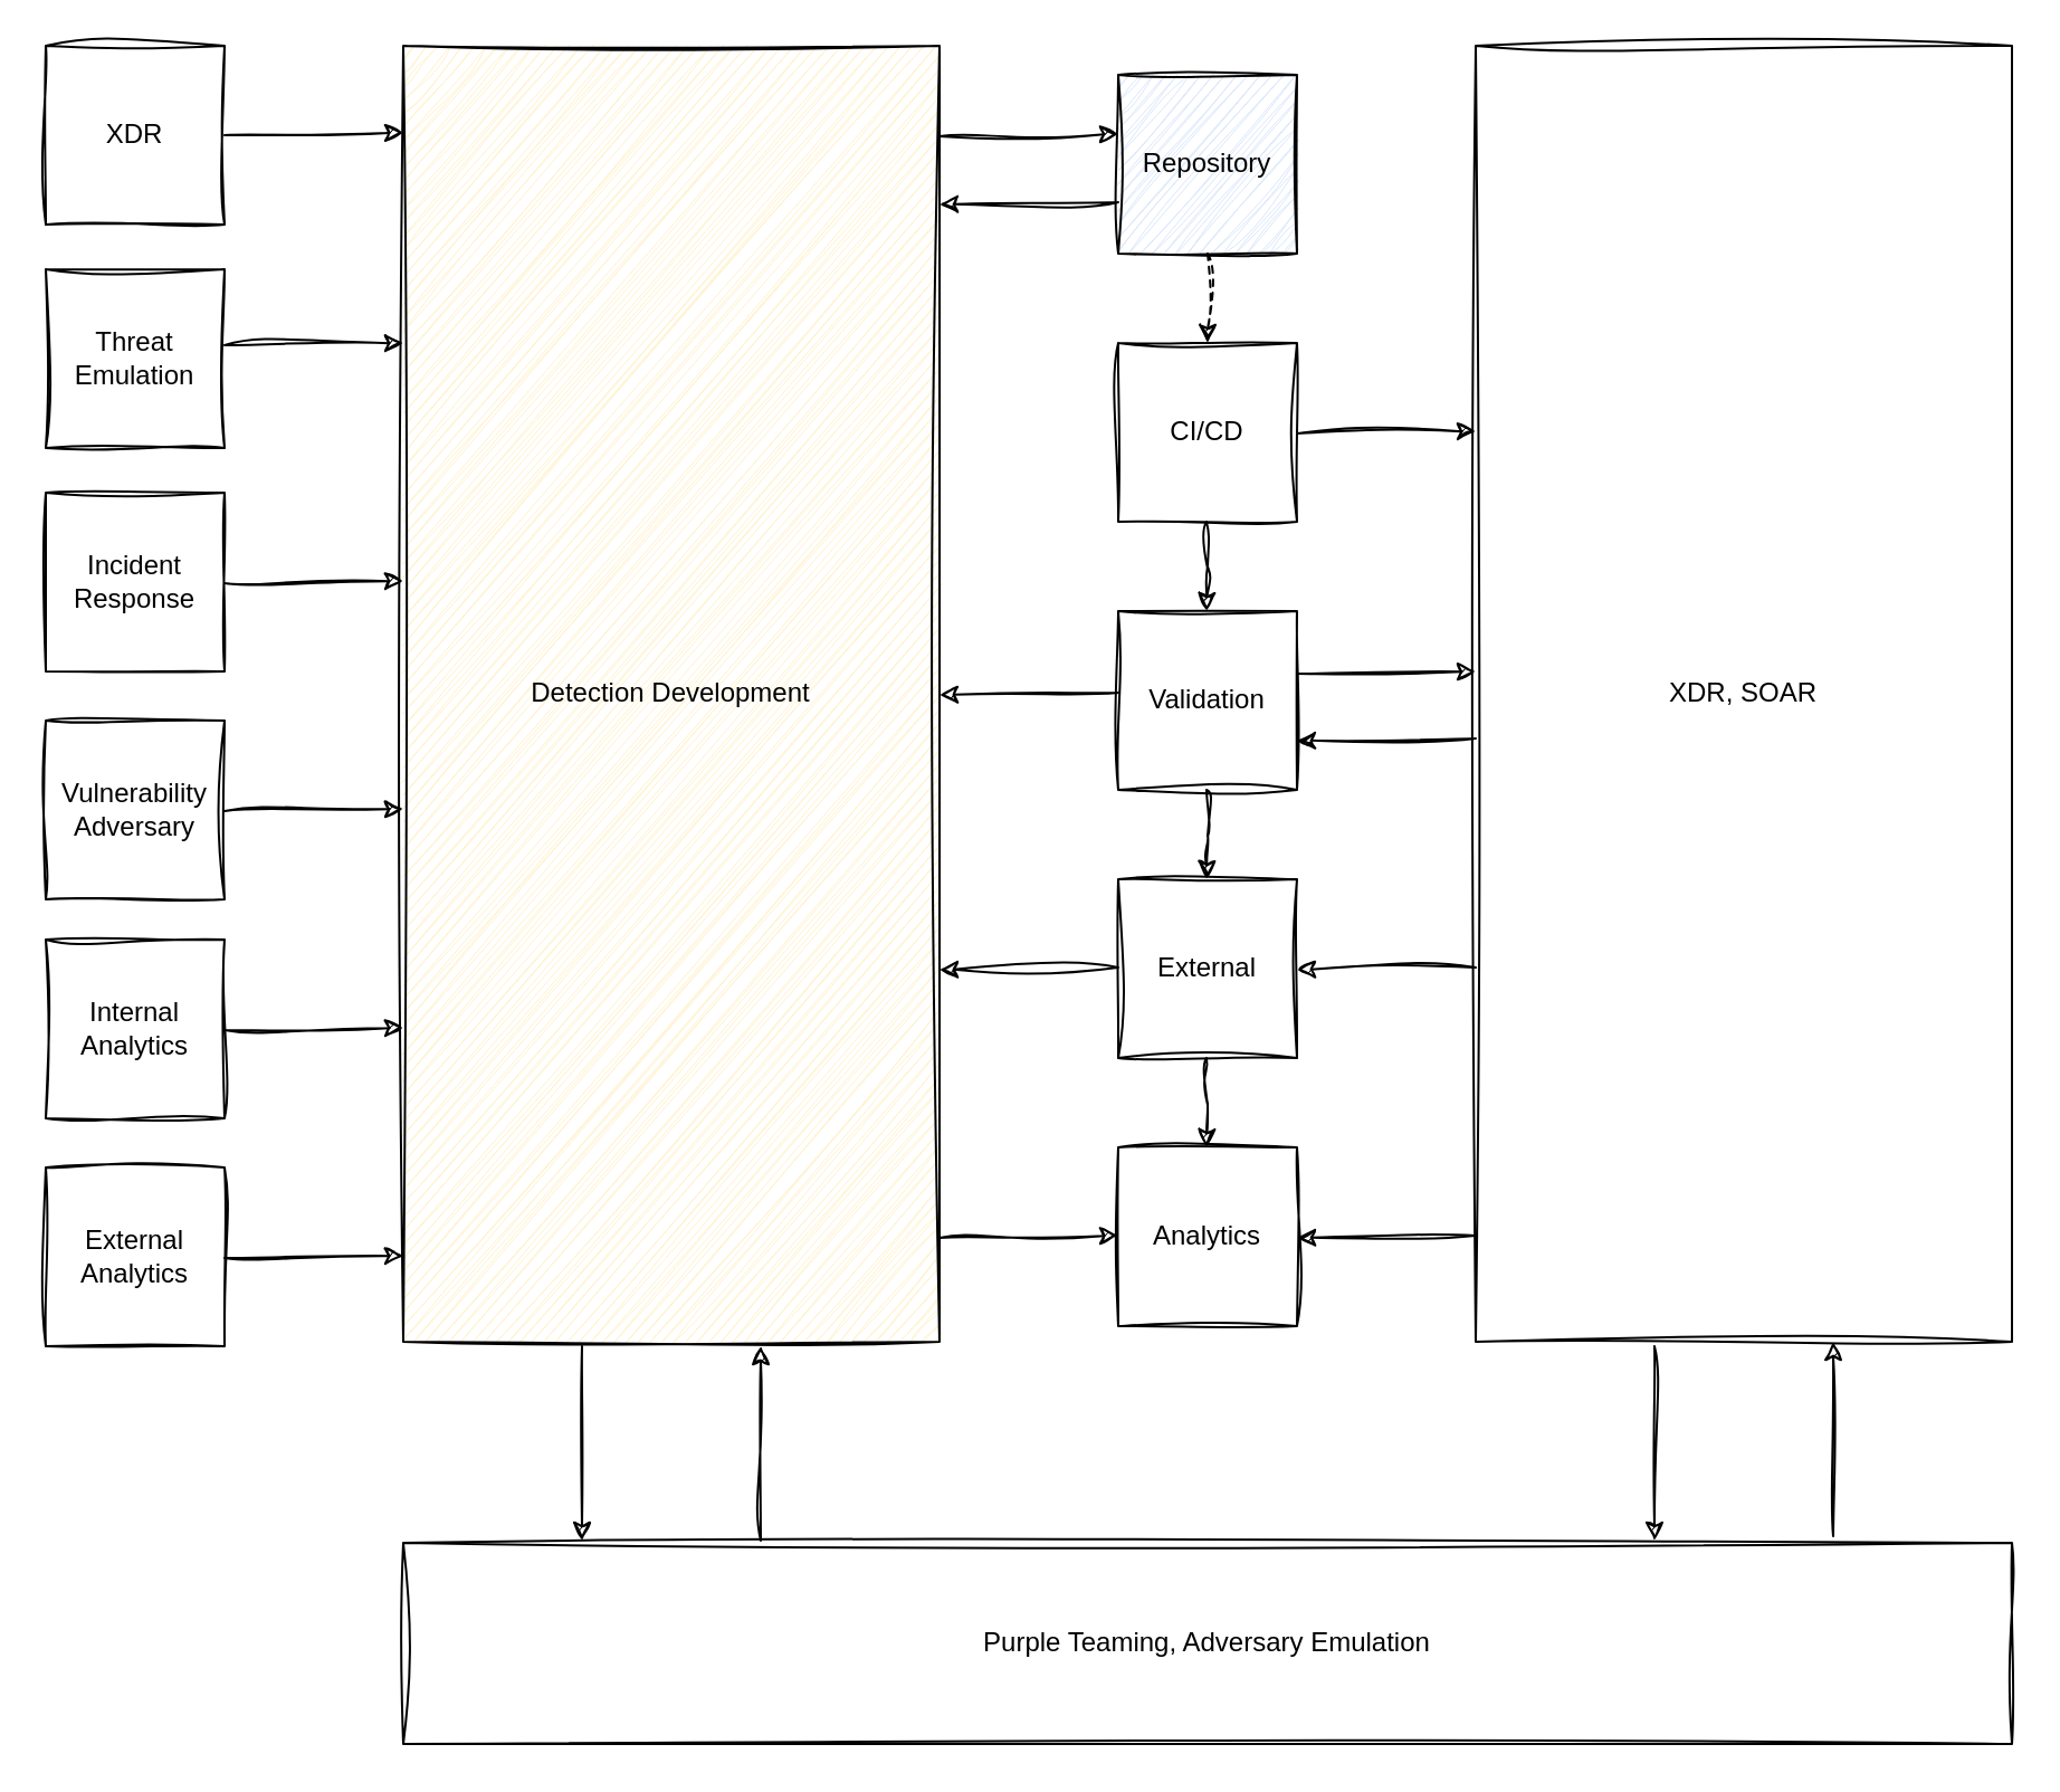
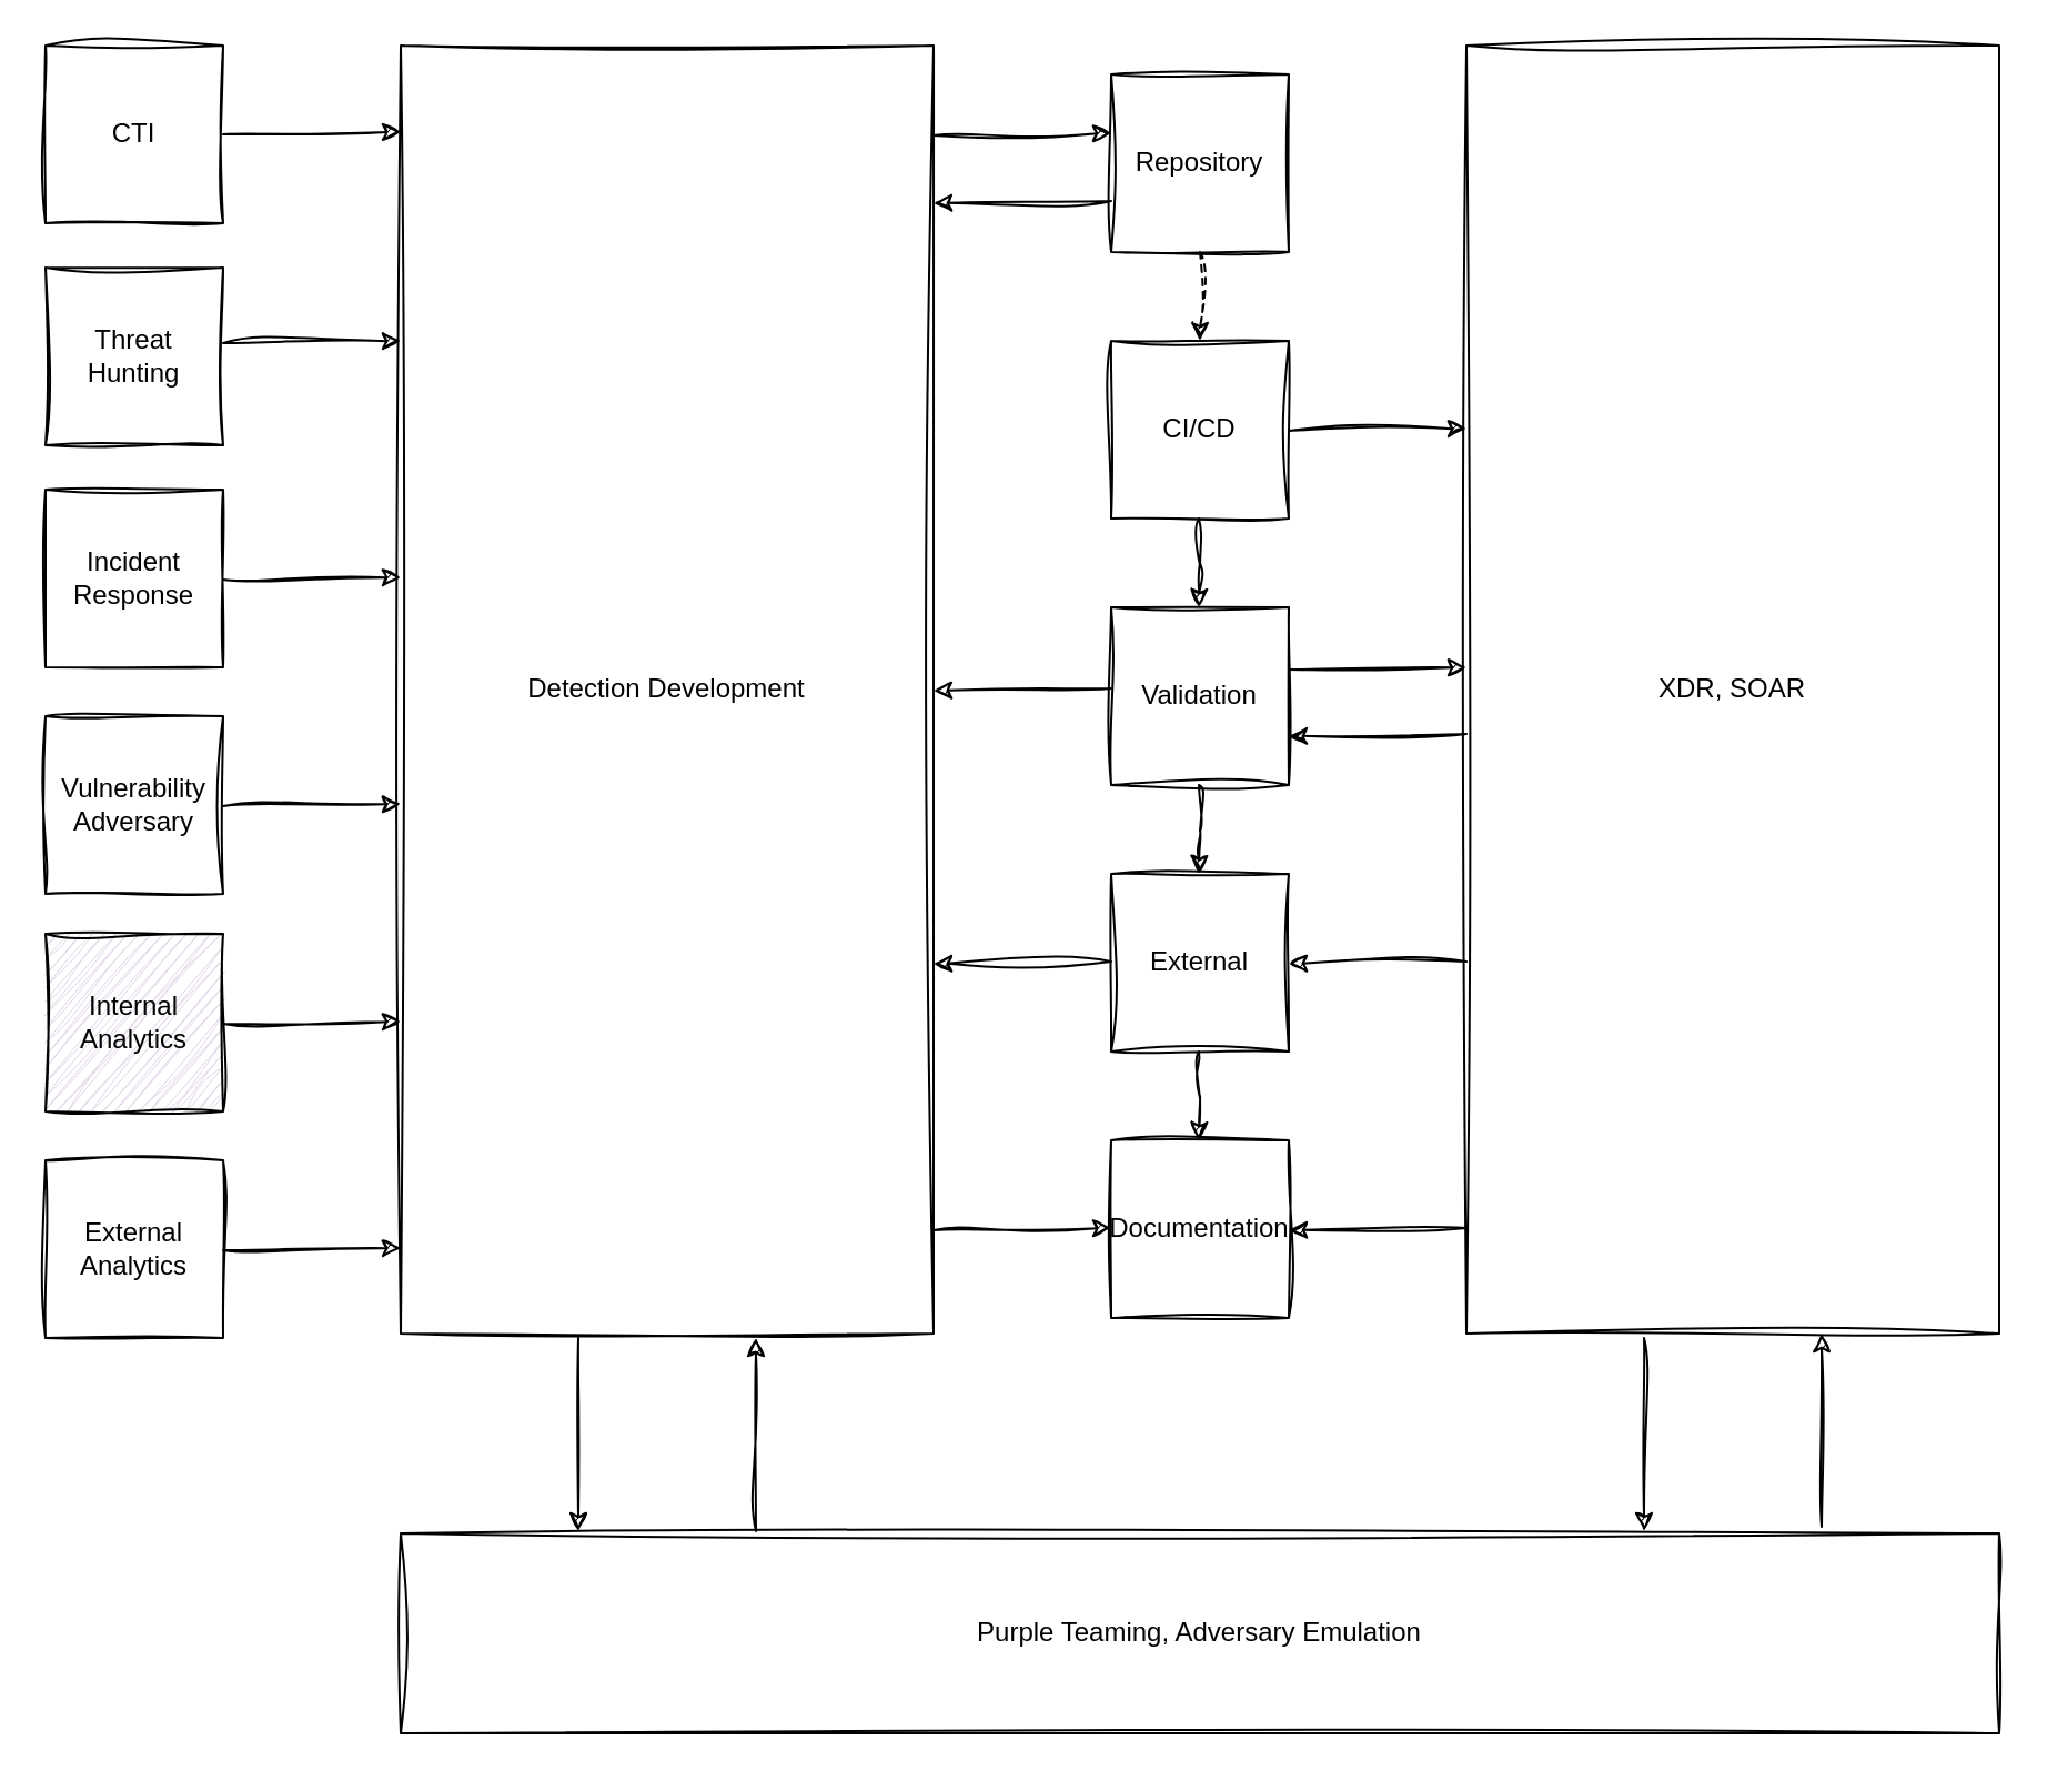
- <mxCell id="2" value="XDR" style="whiteSpace=wrap;html=1;aspect=fixed;sketch=1;curveFitting=1;jiggle=2;" parent="1" vertex="1"><mxGeometry x="20" y="20" width="80" height="80" as="geometry" /></mxCell>
+ <mxCell id="2" value="CTI" style="whiteSpace=wrap;html=1;aspect=fixed;sketch=1;curveFitting=1;jiggle=2;" parent="1" vertex="1"><mxGeometry x="20" y="20" width="80" height="80" as="geometry" /></mxCell>
- <mxCell id="10" value="Repository" style="whiteSpace=wrap;html=1;aspect=fixed;sketch=1;curveFitting=1;jiggle=2;fillColor=#dae8fc;" parent="1" vertex="1"><mxGeometry x="500" y="33" width="80" height="80" as="geometry" /></mxCell>
+ <mxCell id="10" value="Repository" style="whiteSpace=wrap;html=1;aspect=fixed;sketch=1;curveFitting=1;jiggle=2;" parent="1" vertex="1"><mxGeometry x="500" y="33" width="80" height="80" as="geometry" /></mxCell>
- <mxCell id="3" value="Threat Emulation" style="whiteSpace=wrap;html=1;aspect=fixed;sketch=1;curveFitting=1;jiggle=2;" parent="1" vertex="1"><mxGeometry x="20" y="120" width="80" height="80" as="geometry" /></mxCell>
+ <mxCell id="3" value="Threat Hunting" style="whiteSpace=wrap;html=1;aspect=fixed;sketch=1;curveFitting=1;jiggle=2;" parent="1" vertex="1"><mxGeometry x="20" y="120" width="80" height="80" as="geometry" /></mxCell>
- <mxCell id="8" value="Detection Development" style="rounded=0;whiteSpace=wrap;html=1;sketch=1;curveFitting=1;jiggle=2;fillColor=#fff2cc;" parent="1" vertex="1"><mxGeometry x="180" y="20" width="240" height="580" as="geometry" /></mxCell>
+ <mxCell id="8" value="Detection Development" style="rounded=0;whiteSpace=wrap;html=1;sketch=1;curveFitting=1;jiggle=2;" parent="1" vertex="1"><mxGeometry x="180" y="20" width="240" height="580" as="geometry" /></mxCell>
- <mxCell id="6" value="&lt;div&gt;Internal&lt;/div&gt;&lt;div&gt;Analytics&lt;/div&gt;" style="whiteSpace=wrap;html=1;aspect=fixed;sketch=1;curveFitting=1;jiggle=2;" parent="1" vertex="1"><mxGeometry x="20" y="420" width="80" height="80" as="geometry" /></mxCell>
+ <mxCell id="6" value="&lt;div&gt;Internal&lt;/div&gt;&lt;div&gt;Analytics&lt;/div&gt;" style="whiteSpace=wrap;html=1;aspect=fixed;sketch=1;curveFitting=1;jiggle=2;fillColor=#e1d5e7;" parent="1" vertex="1"><mxGeometry x="20" y="420" width="80" height="80" as="geometry" /></mxCell>
- <mxCell id="14" value="Analytics" style="whiteSpace=wrap;html=1;aspect=fixed;sketch=1;curveFitting=1;jiggle=2;" parent="1" vertex="1"><mxGeometry x="500" y="513" width="80" height="80" as="geometry" /></mxCell>
+ <mxCell id="14" value="Documentation" style="whiteSpace=wrap;html=1;aspect=fixed;sketch=1;curveFitting=1;jiggle=2;" parent="1" vertex="1"><mxGeometry x="500" y="513" width="80" height="80" as="geometry" /></mxCell>
